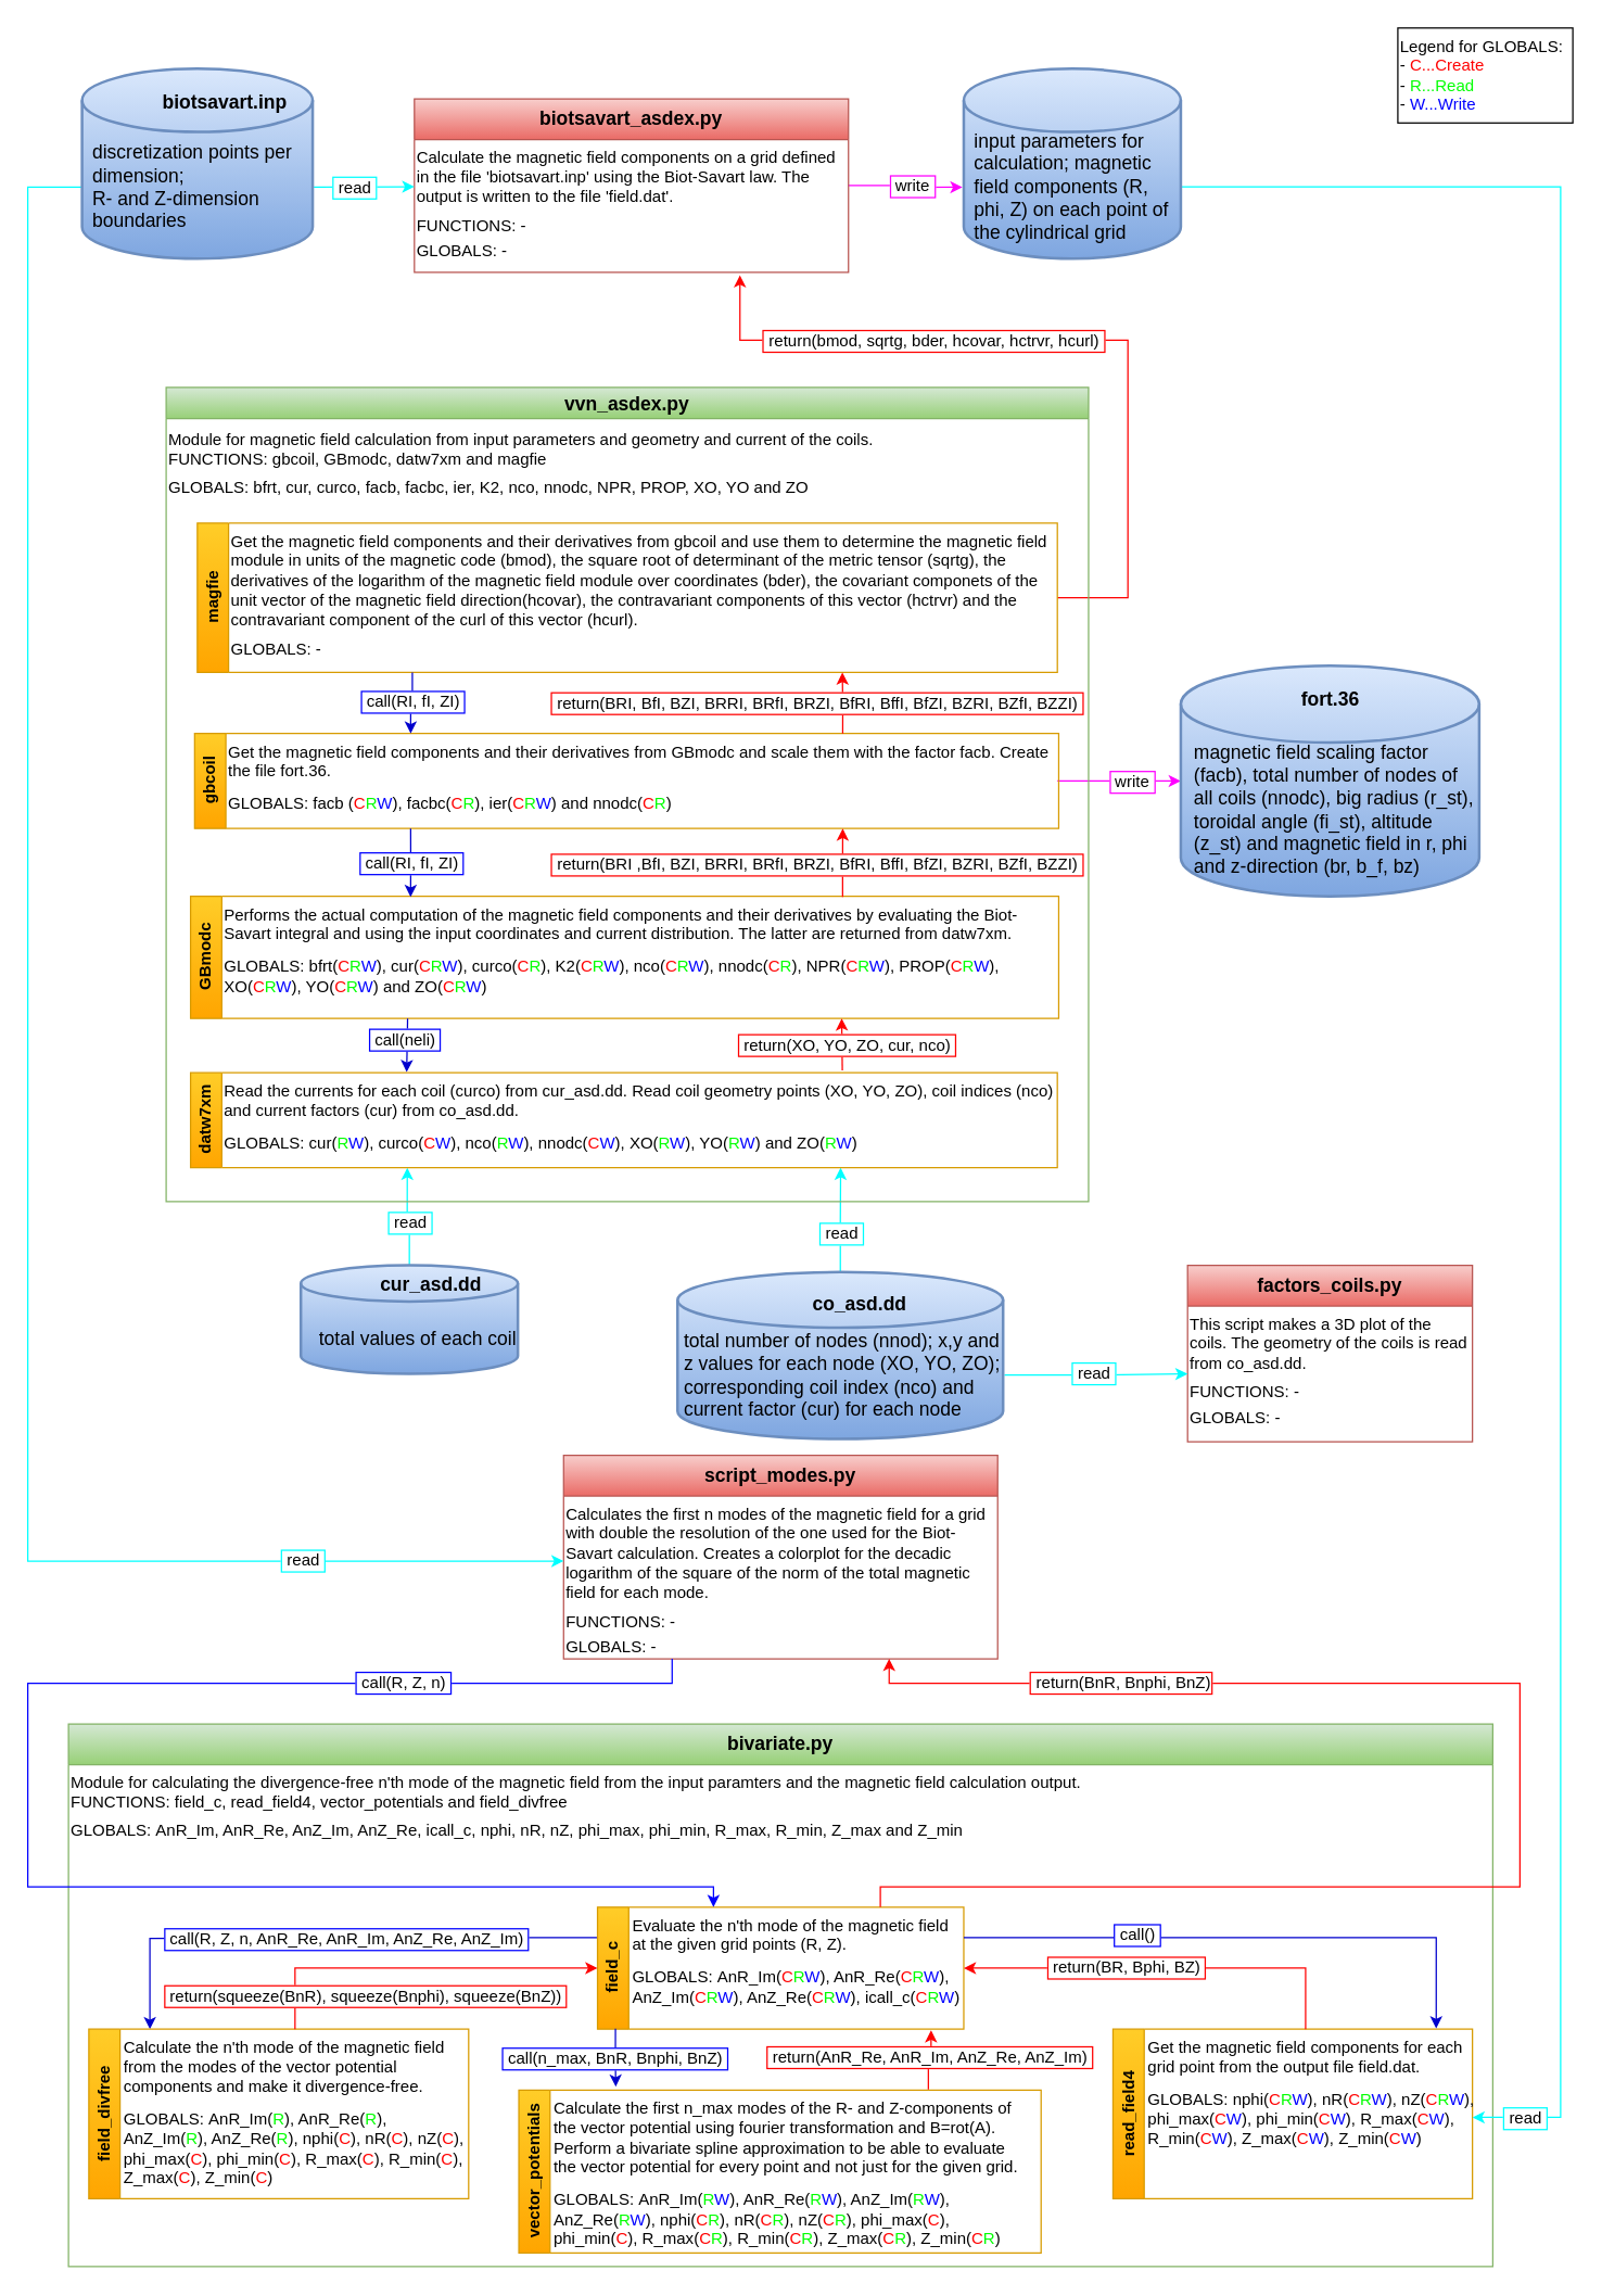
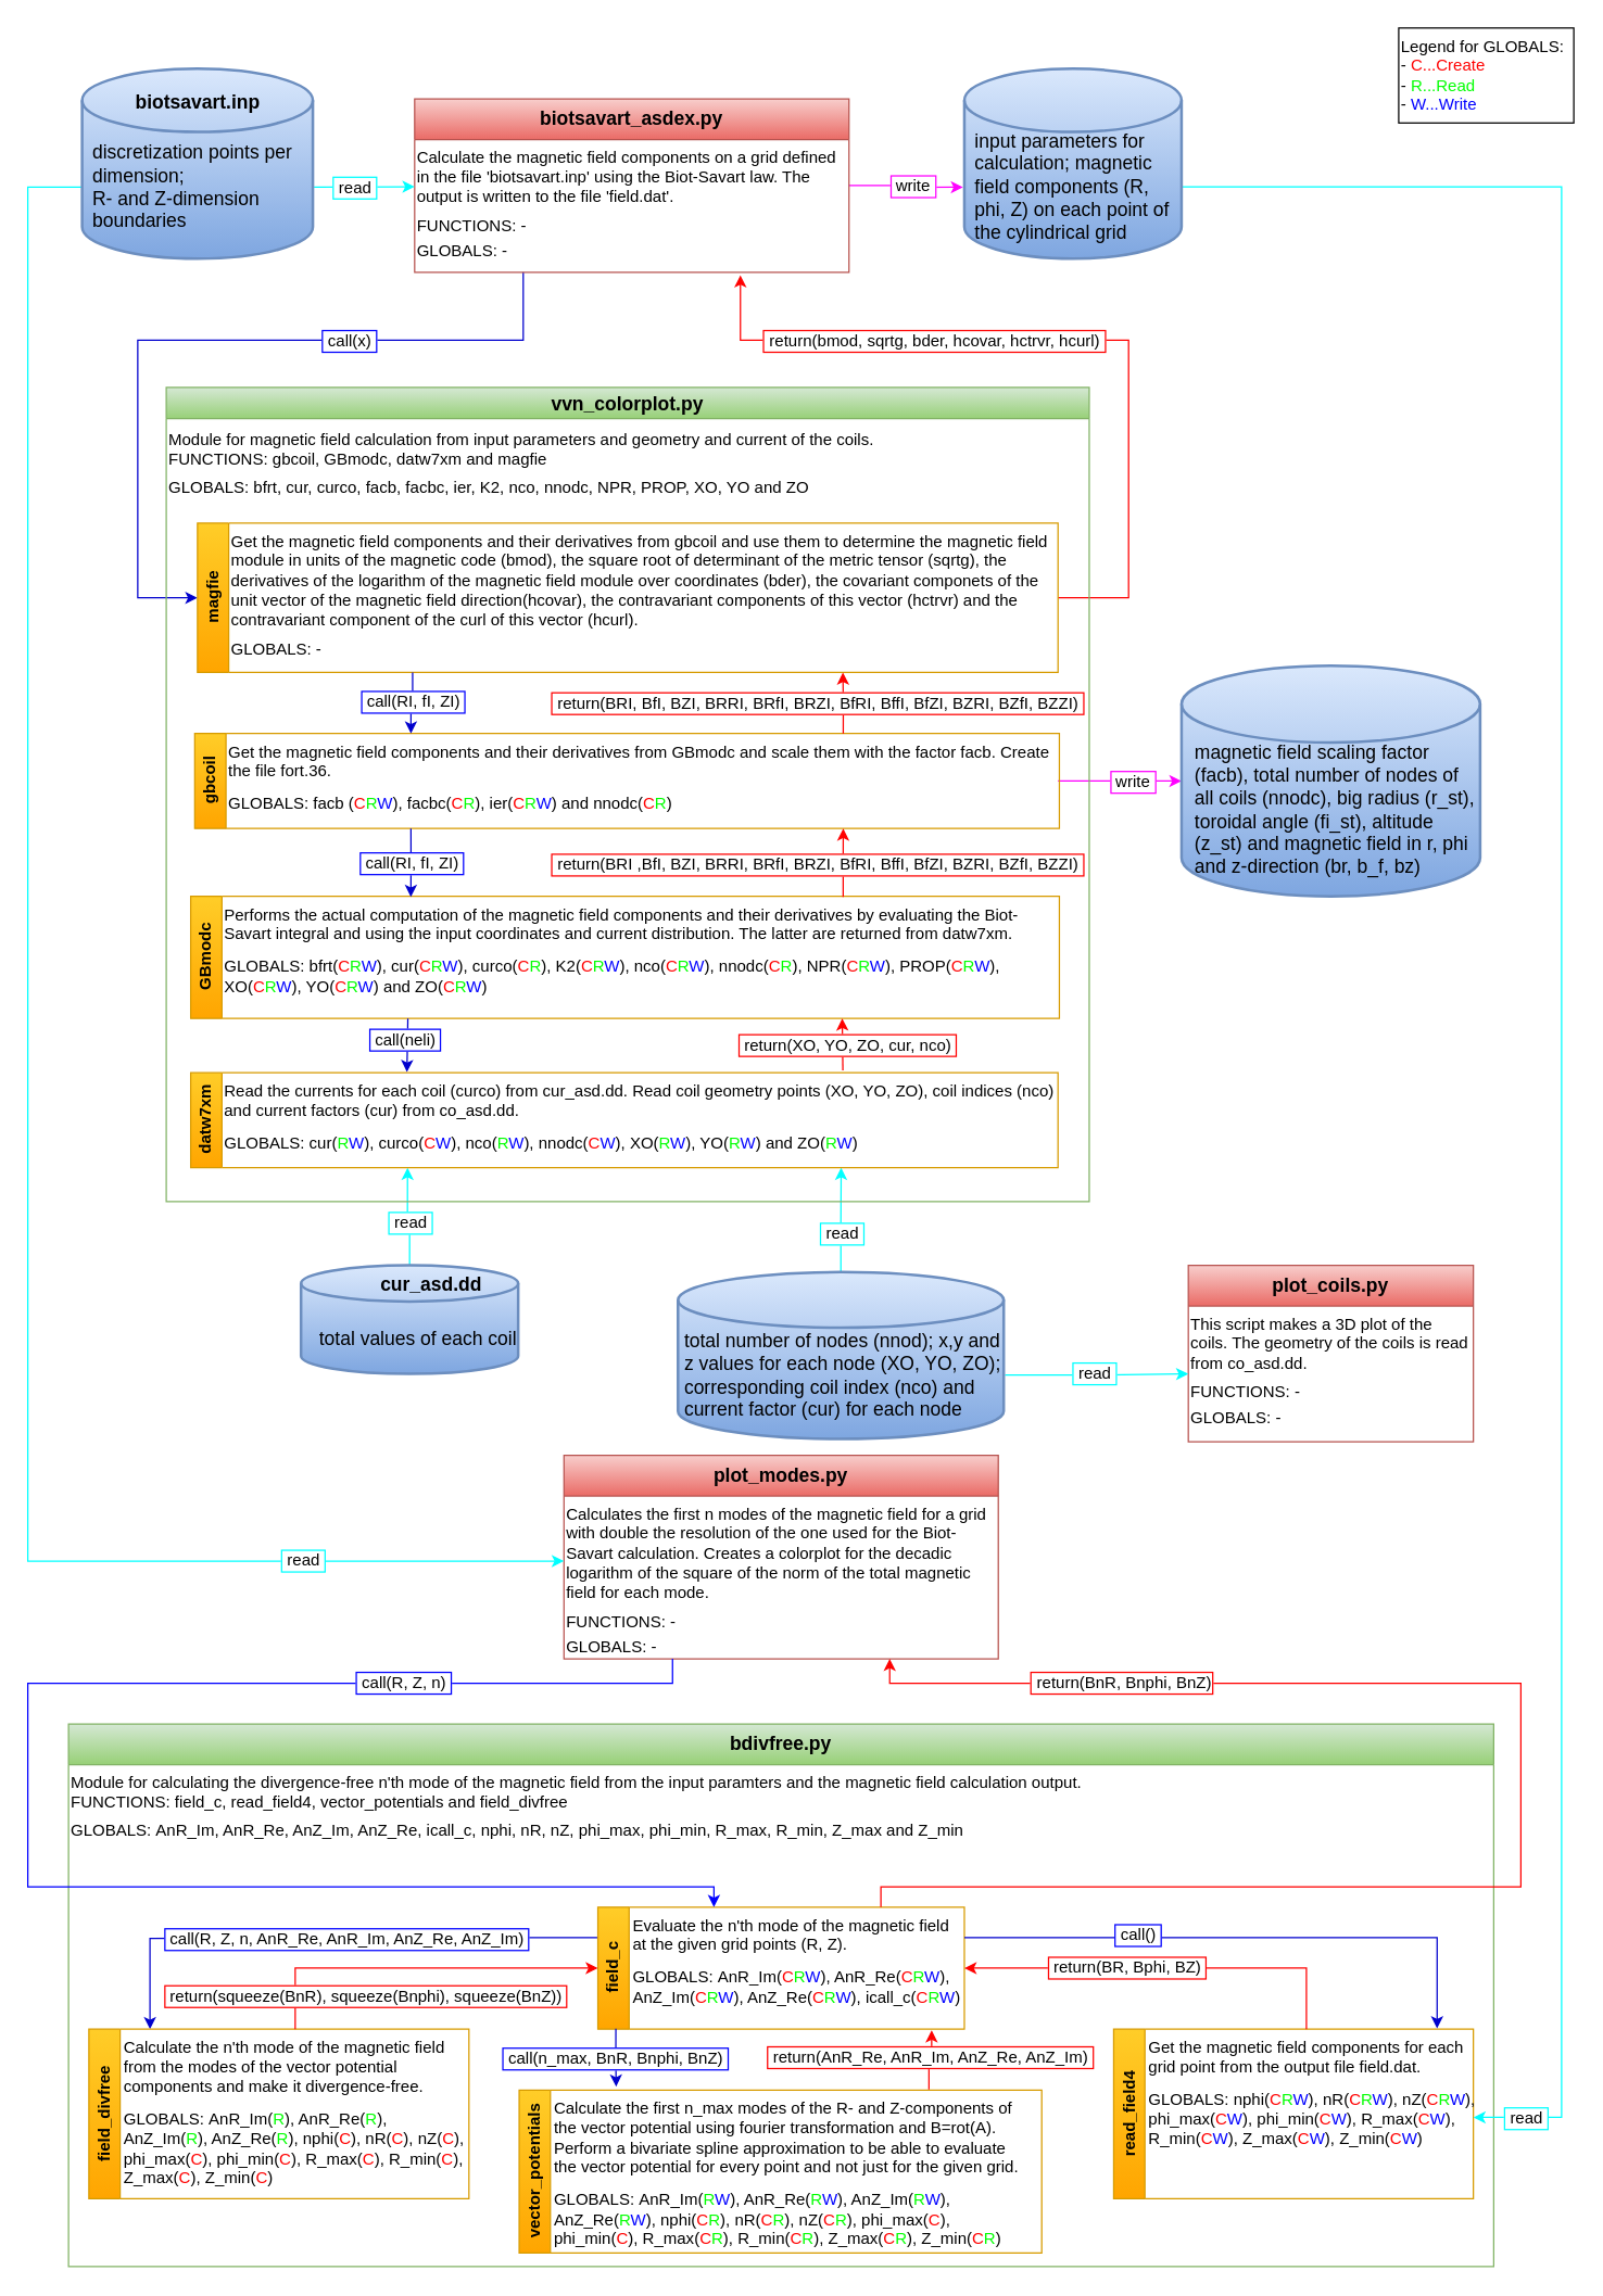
- <mxCell id="56" value="&lt;font style=&quot;font-size: 14px;&quot;&gt;biotsavart.inp&lt;/font&gt;" style="text;strokeColor=none;fillColor=none;html=1;fontSize=24;fontStyle=1;verticalAlign=middle;align=center;" parent="1" vertex="1"><mxGeometry x="104.286" y="60.769" width="121.429" height="21.538" as="geometry" /></mxCell>
+ <mxCell id="56" value="&lt;font style=&quot;font-size: 14px;&quot;&gt;biotsavart.inp&lt;/font&gt;" style="text;strokeColor=none;fillColor=none;html=1;fontSize=24;fontStyle=1;verticalAlign=middle;align=center;" parent="1" vertex="1"><mxGeometry x="84.286" y="60.769" width="121.429" height="21.538" as="geometry" /></mxCell>
+ <mxCell id="4" style="edgeStyle=orthogonalEdgeStyle;rounded=0;orthogonalLoop=1;jettySize=auto;html=1;exitX=0.25;exitY=1;exitDx=0;exitDy=0;entryX=0;entryY=0.5;entryDx=0;entryDy=0;fillColor=#1ba1e2;strokeColor=#0000cd;" parent="1" source="6" target="70" edge="1"><mxGeometry relative="1" as="geometry"><Array as="points"><mxPoint x="385" y="250" /><mxPoint x="101" y="250" /><mxPoint x="101" y="440" /></Array></mxGeometry></mxCell>
+ <mxCell id="5" value="&amp;nbsp;call(x)&amp;nbsp;" style="edgeLabel;html=1;align=center;verticalAlign=middle;resizable=0;points=[];fontSize=12;fontStyle=0;labelBorderColor=#0000FF;" parent="4" vertex="1" connectable="0"><mxGeometry x="-0.385" y="-2" relative="1" as="geometry"><mxPoint x="-4" y="2" as="offset" /></mxGeometry></mxCell>
- <mxCell id="68" value="&lt;span style=&quot;font-size: 14px;&quot;&gt;vvn_asdex.py&lt;/span&gt;" style="swimlane;whiteSpace=wrap;html=1;fillColor=#d5e8d4;gradientColor=#97d077;strokeColor=#82b366;" parent="1" vertex="1"><mxGeometry x="122" y="285" width="680" height="600" as="geometry" /></mxCell>
+ <mxCell id="68" value="&lt;span style=&quot;font-size: 14px;&quot;&gt;vvn_colorplot.py&lt;/span&gt;" style="swimlane;whiteSpace=wrap;html=1;fillColor=#d5e8d4;gradientColor=#97d077;strokeColor=#82b366;" parent="1" vertex="1"><mxGeometry x="122" y="285" width="680" height="600" as="geometry" /></mxCell>
- <mxCell id="61" value="&lt;span style=&quot;font-size: 14px;&quot;&gt;fort.36&lt;/span&gt;" style="text;strokeColor=none;fillColor=none;html=1;fontSize=24;fontStyle=1;verticalAlign=middle;align=center;" parent="1" vertex="1"><mxGeometry x="922.867" y="500.769" width="114.286" height="21.538" as="geometry" /></mxCell>
- <mxCell id="50" value="&lt;font style=&quot;font-size: 14px;&quot;&gt;factors_coils.py&lt;/font&gt;" style="swimlane;whiteSpace=wrap;html=1;startSize=30;fillColor=#f8cecc;gradientColor=#ea6b66;strokeColor=#b85450;" parent="1" vertex="1"><mxGeometry x="875" y="932" width="210" height="130" as="geometry" /></mxCell>
+ <mxCell id="50" value="&lt;font style=&quot;font-size: 14px;&quot;&gt;plot_coils.py&lt;/font&gt;" style="swimlane;whiteSpace=wrap;html=1;startSize=30;fillColor=#f8cecc;gradientColor=#ea6b66;strokeColor=#b85450;" parent="1" vertex="1"><mxGeometry x="875" y="932" width="210" height="130" as="geometry" /></mxCell>
- <mxCell id="64" value="&lt;span style=&quot;font-size: 14px;&quot;&gt;co_asd.dd&lt;/span&gt;" style="text;strokeColor=none;fillColor=none;html=1;fontSize=24;fontStyle=1;verticalAlign=middle;align=center;" parent="1" vertex="1"><mxGeometry x="540.143" y="949.231" width="185.714" height="18.462" as="geometry" /></mxCell>
- <mxCell id="18" value="&lt;font style=&quot;font-size: 14px;&quot;&gt;script_modes.py&lt;/font&gt;" style="swimlane;whiteSpace=wrap;html=1;startSize=30;fillColor=#f8cecc;gradientColor=#ea6b66;strokeColor=#b85450;" parent="1" vertex="1"><mxGeometry x="415" y="1072" width="320" height="150" as="geometry" /></mxCell>
+ <mxCell id="18" value="&lt;font style=&quot;font-size: 14px;&quot;&gt;plot_modes.py&lt;/font&gt;" style="swimlane;whiteSpace=wrap;html=1;startSize=30;fillColor=#f8cecc;gradientColor=#ea6b66;strokeColor=#b85450;" parent="1" vertex="1"><mxGeometry x="415" y="1072" width="320" height="150" as="geometry" /></mxCell>
- <mxCell id="20" value="&lt;font style=&quot;font-size: 14px;&quot;&gt;bivariate.py&lt;/font&gt;" style="swimlane;whiteSpace=wrap;html=1;startSize=30;fillColor=#d5e8d4;gradientColor=#97d077;strokeColor=#82b366;" parent="1" vertex="1"><mxGeometry x="50" y="1270" width="1050" height="400" as="geometry" /></mxCell>
+ <mxCell id="20" value="&lt;font style=&quot;font-size: 14px;&quot;&gt;bdivfree.py&lt;/font&gt;" style="swimlane;whiteSpace=wrap;html=1;startSize=30;fillColor=#d5e8d4;gradientColor=#97d077;strokeColor=#82b366;" parent="1" vertex="1"><mxGeometry x="50" y="1270" width="1050" height="400" as="geometry" /></mxCell>
